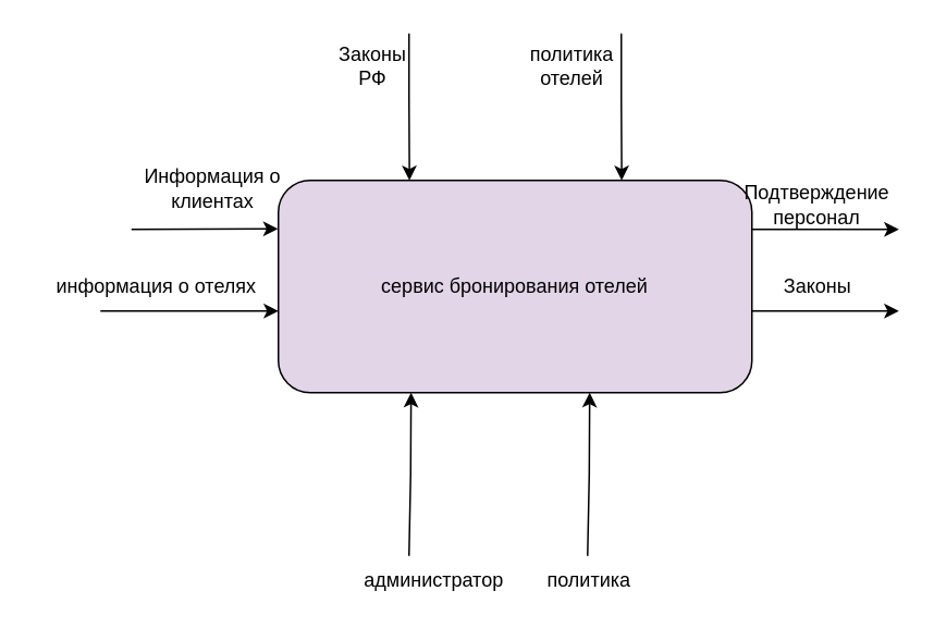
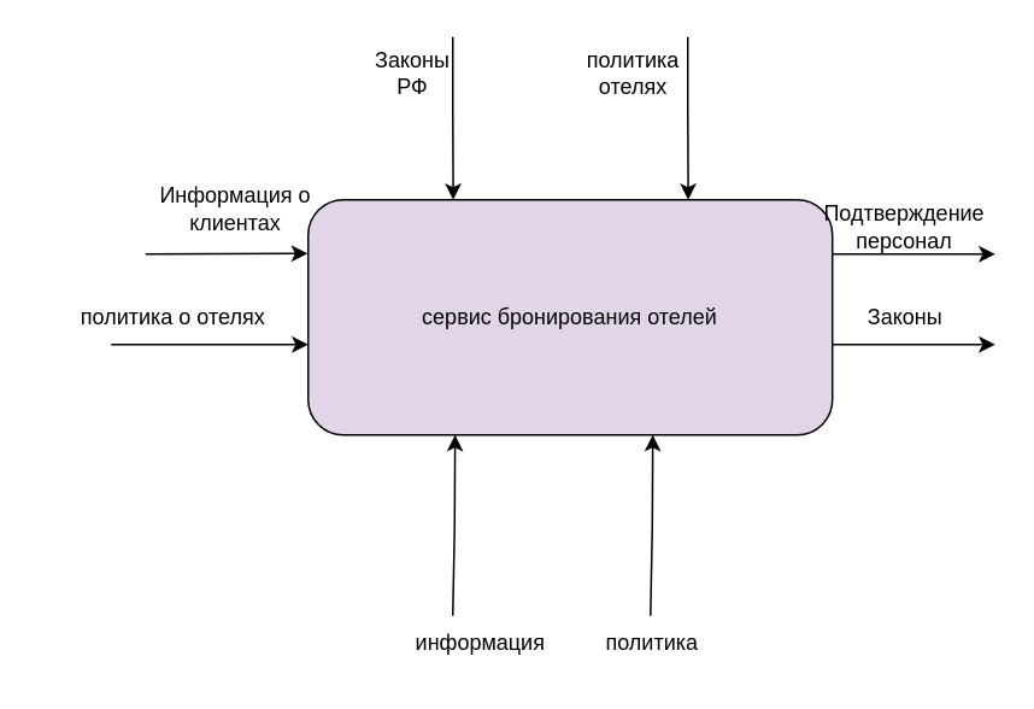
- <mxCell id="16" value="политика отелей" style="text;html=1;align=center;verticalAlign=middle;whiteSpace=wrap;rounded=0;" parent="1" vertex="1"><mxGeometry x="320" y="25" width="60" height="30" as="geometry" /></mxCell>
+ <mxCell id="16" value="политика отелях" style="text;html=1;align=center;verticalAlign=middle;whiteSpace=wrap;rounded=0;" parent="1" vertex="1"><mxGeometry x="320" y="25" width="60" height="30" as="geometry" /></mxCell>
- <mxCell id="13" value="информация о отелях" style="text;html=1;align=center;verticalAlign=middle;resizable=0;points=[];autosize=1;strokeColor=none;fillColor=none;" parent="1" vertex="1"><mxGeometry x="20" y="160" width="150" height="30" as="geometry" /></mxCell>
+ <mxCell id="13" value="политика о отелях" style="text;html=1;align=center;verticalAlign=middle;resizable=0;points=[];autosize=1;strokeColor=none;fillColor=none;" parent="1" vertex="1"><mxGeometry x="20" y="160" width="150" height="30" as="geometry" /></mxCell>
- <mxCell id="10" value="администратор" style="text;html=1;align=center;verticalAlign=middle;resizable=0;points=[];autosize=1;strokeColor=none;fillColor=none;" parent="1" vertex="1"><mxGeometry x="210" y="340" width="110" height="30" as="geometry" /></mxCell>
+ <mxCell id="10" value="информация" style="text;html=1;align=center;verticalAlign=middle;resizable=0;points=[];autosize=1;strokeColor=none;fillColor=none;" parent="1" vertex="1"><mxGeometry x="210" y="340" width="110" height="30" as="geometry" /></mxCell>
